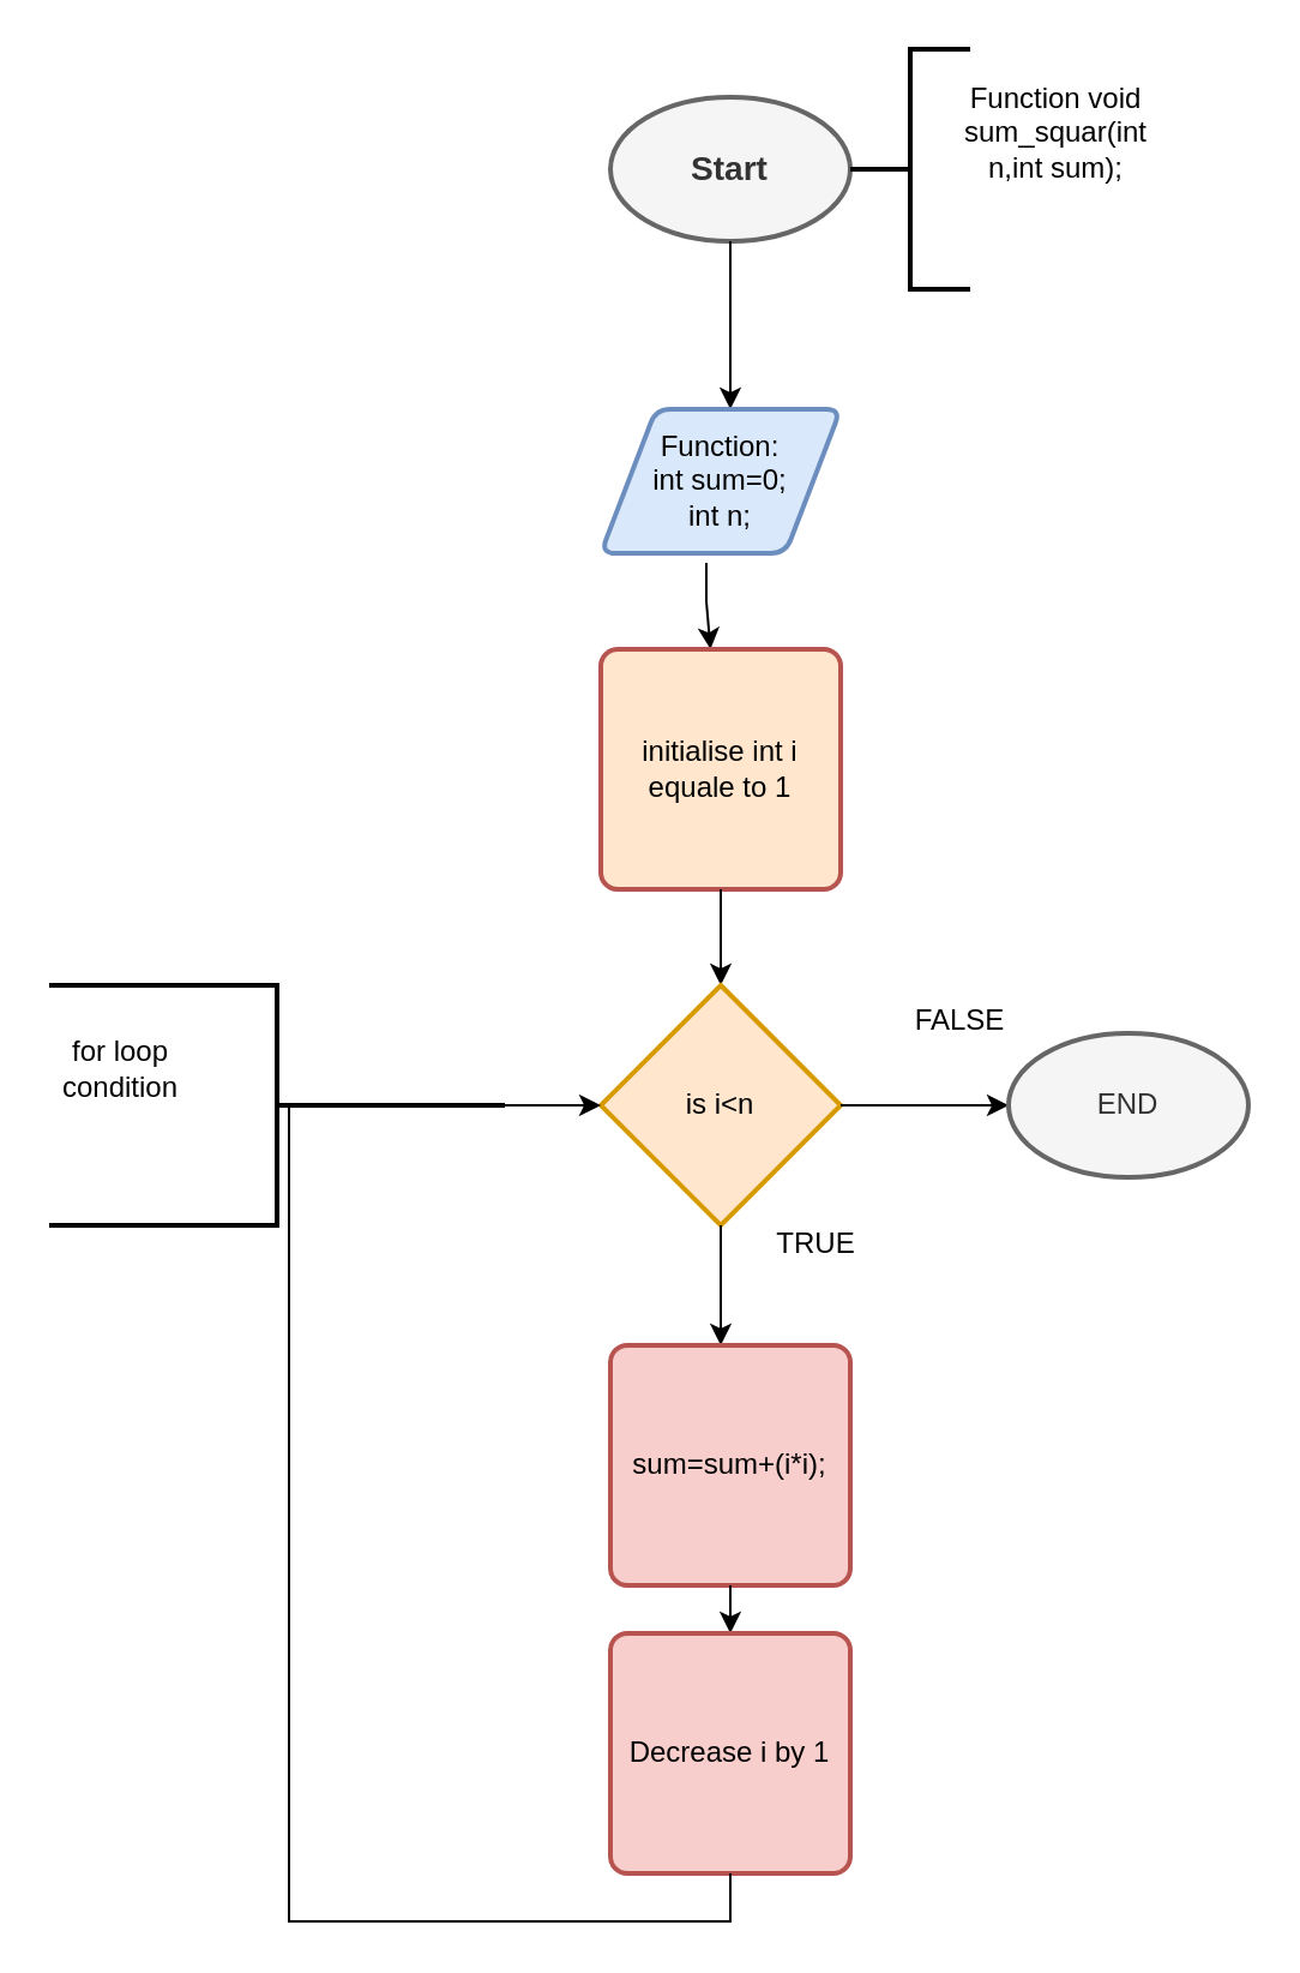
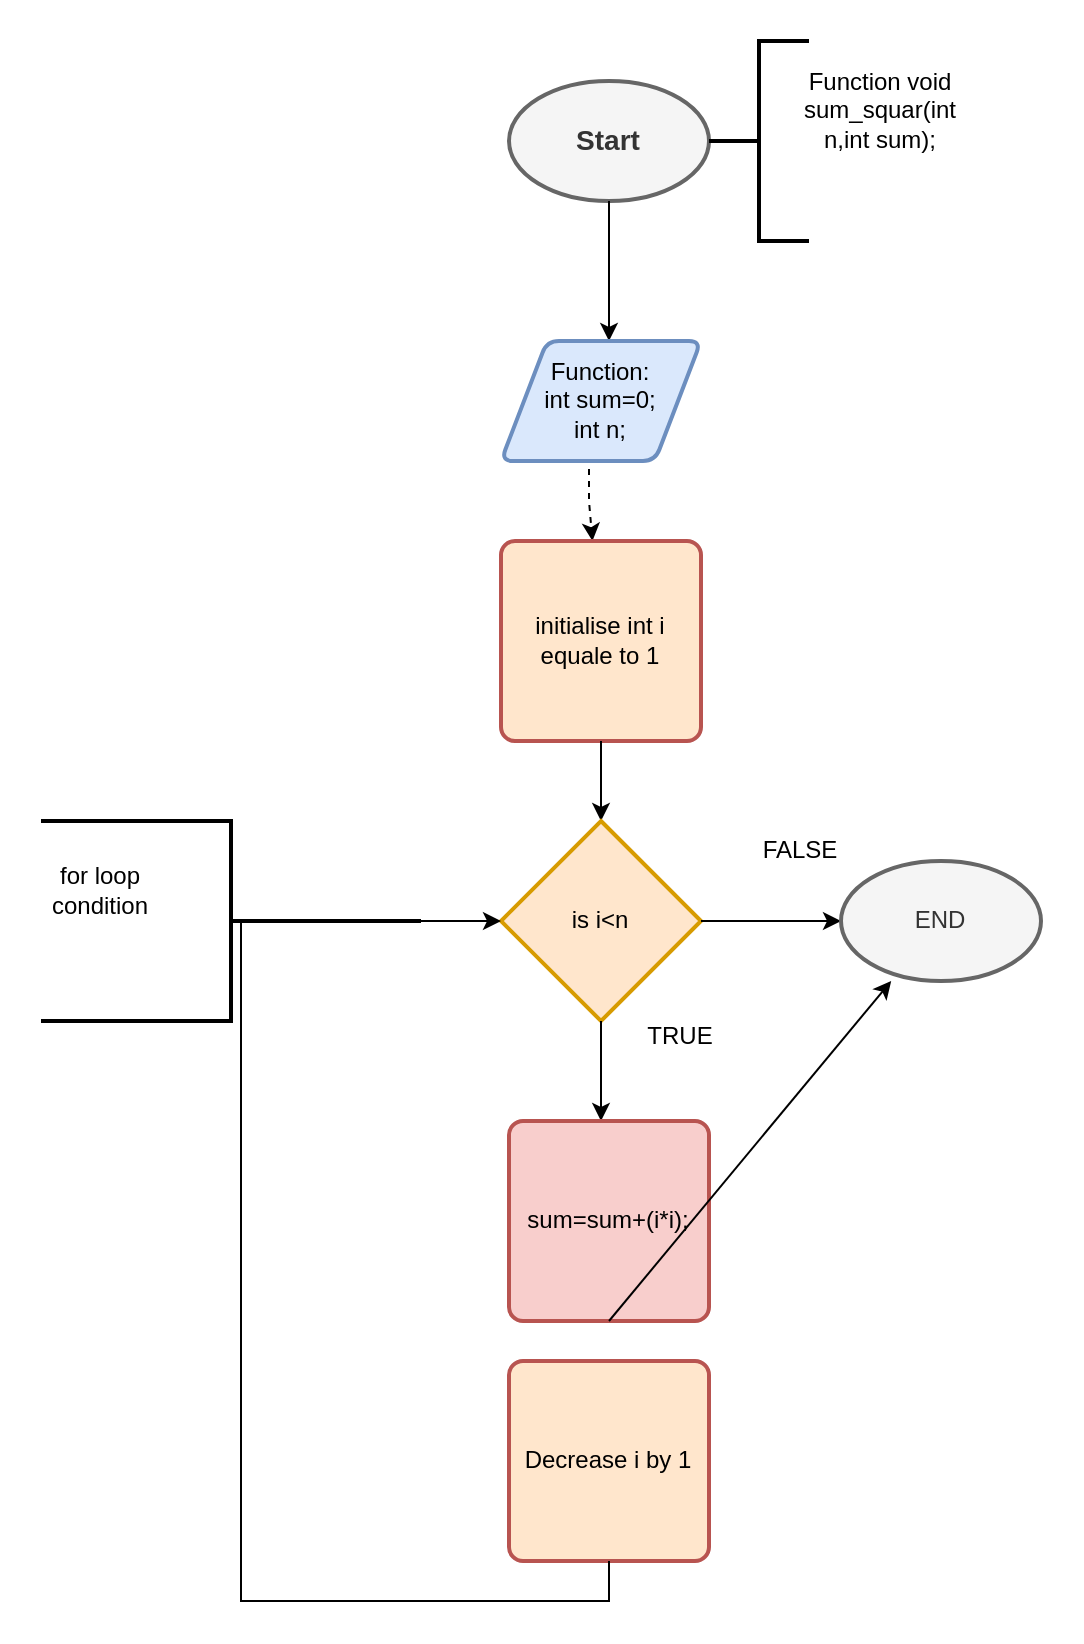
- <mxCell id="7" value="" style="endArrow=classic;html=1;rounded=0;exitX=0.44;exitY=1.067;exitDx=0;exitDy=0;exitPerimeter=0;" edge="1" parent="1" source="4" target="8"><mxGeometry width="50" height="50" relative="1" as="geometry"><mxPoint x="330" y="410" as="sourcePoint" /><mxPoint x="294" y="290" as="targetPoint" /><Array as="points"><mxPoint x="294" y="250" /></Array></mxGeometry></mxCell>
+ <mxCell id="7" value="" style="endArrow=classic;html=1;rounded=0;exitX=0.44;exitY=1.067;exitDx=0;exitDy=0;exitPerimeter=0;dashed=1;" edge="1" parent="1" source="4" target="8"><mxGeometry width="50" height="50" relative="1" as="geometry"><mxPoint x="330" y="410" as="sourcePoint" /><mxPoint x="294" y="290" as="targetPoint" /><Array as="points"><mxPoint x="294" y="250" /></Array></mxGeometry></mxCell>
- <mxCell id="17" value="" style="endArrow=classic;html=1;rounded=0;exitX=0.5;exitY=1;exitDx=0;exitDy=0;" edge="1" parent="1" source="16" target="18"><mxGeometry width="50" height="50" relative="1" as="geometry"><mxPoint x="330" y="620" as="sourcePoint" /><mxPoint x="304" y="700" as="targetPoint" /></mxGeometry></mxCell>
+ <mxCell id="17" value="" style="endArrow=classic;html=1;rounded=0;exitX=0.5;exitY=1;exitDx=0;exitDy=0;" edge="1" parent="1" source="16" target="13"><mxGeometry width="50" height="50" relative="1" as="geometry"><mxPoint x="330" y="620" as="sourcePoint" /><mxPoint x="304" y="700" as="targetPoint" /></mxGeometry></mxCell>
- <mxCell id="18" value="Decrease i by 1" style="rounded=1;whiteSpace=wrap;html=1;absoluteArcSize=1;arcSize=14;strokeWidth=2;fillColor=#f8cecc;strokeColor=#b85450;" vertex="1" parent="1"><mxGeometry x="254" y="680" width="100" height="100" as="geometry" /></mxCell>
+ <mxCell id="18" value="Decrease i by 1" style="rounded=1;whiteSpace=wrap;html=1;absoluteArcSize=1;arcSize=14;strokeWidth=2;fillColor=#ffe6cc;strokeColor=#b85450;" vertex="1" parent="1"><mxGeometry x="254" y="680" width="100" height="100" as="geometry" /></mxCell>
